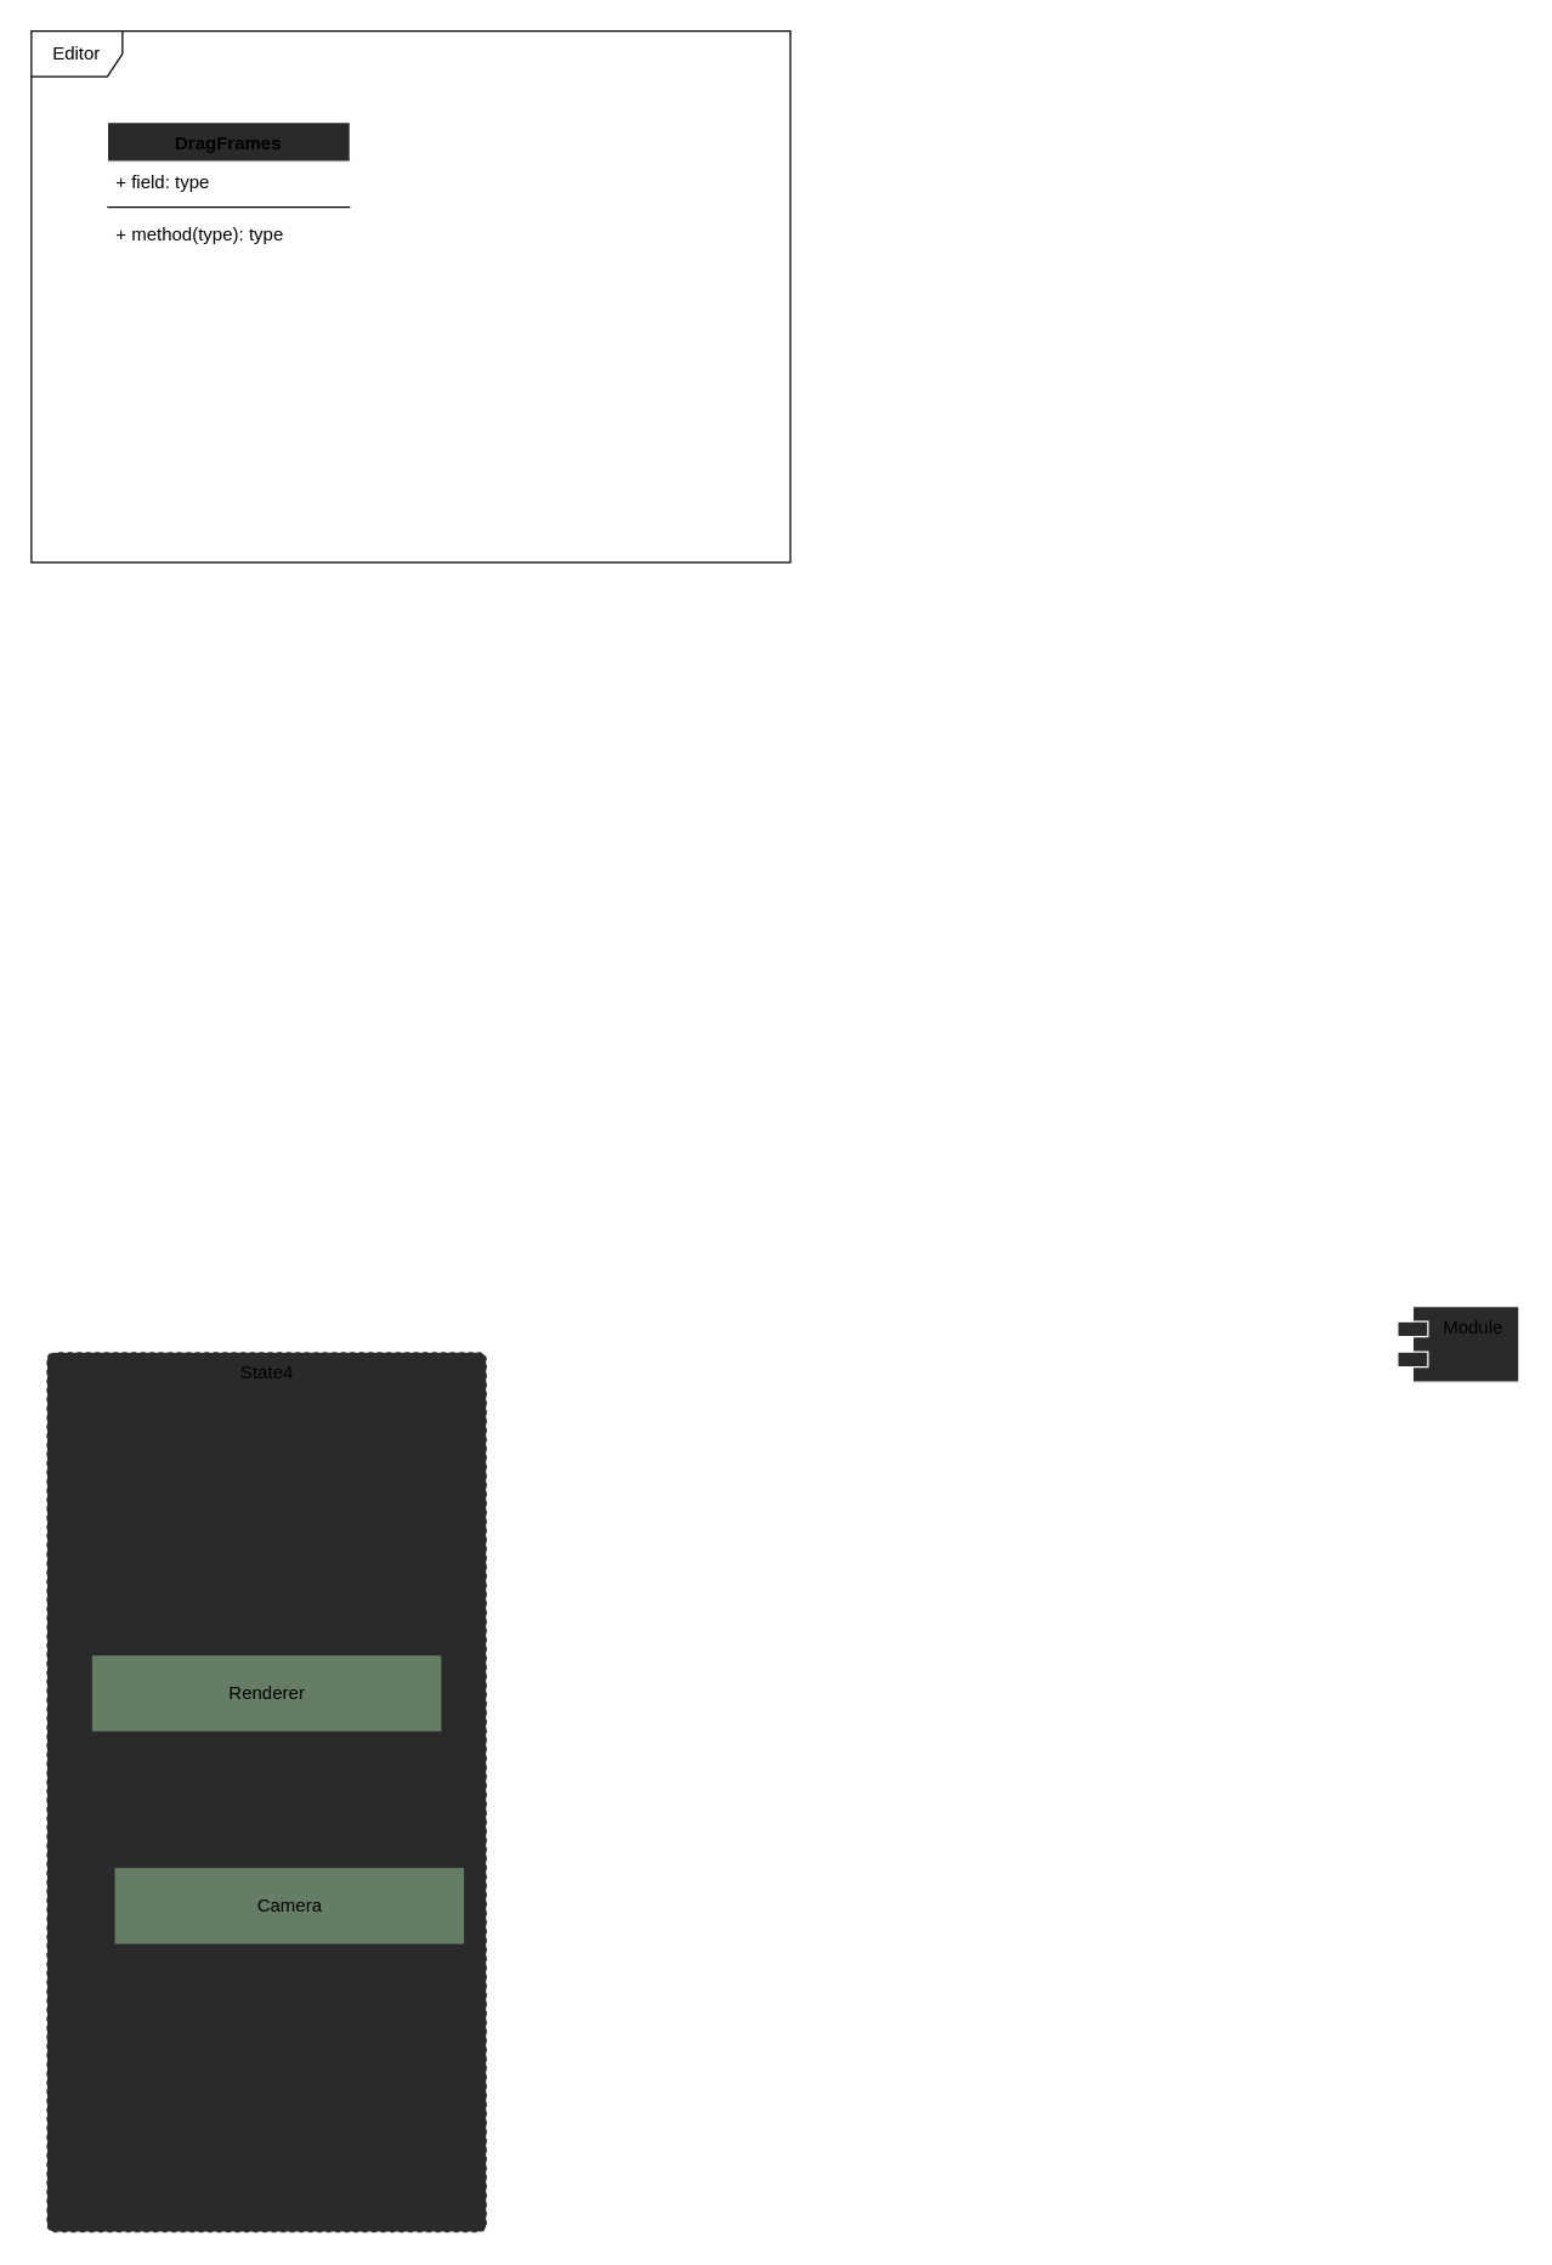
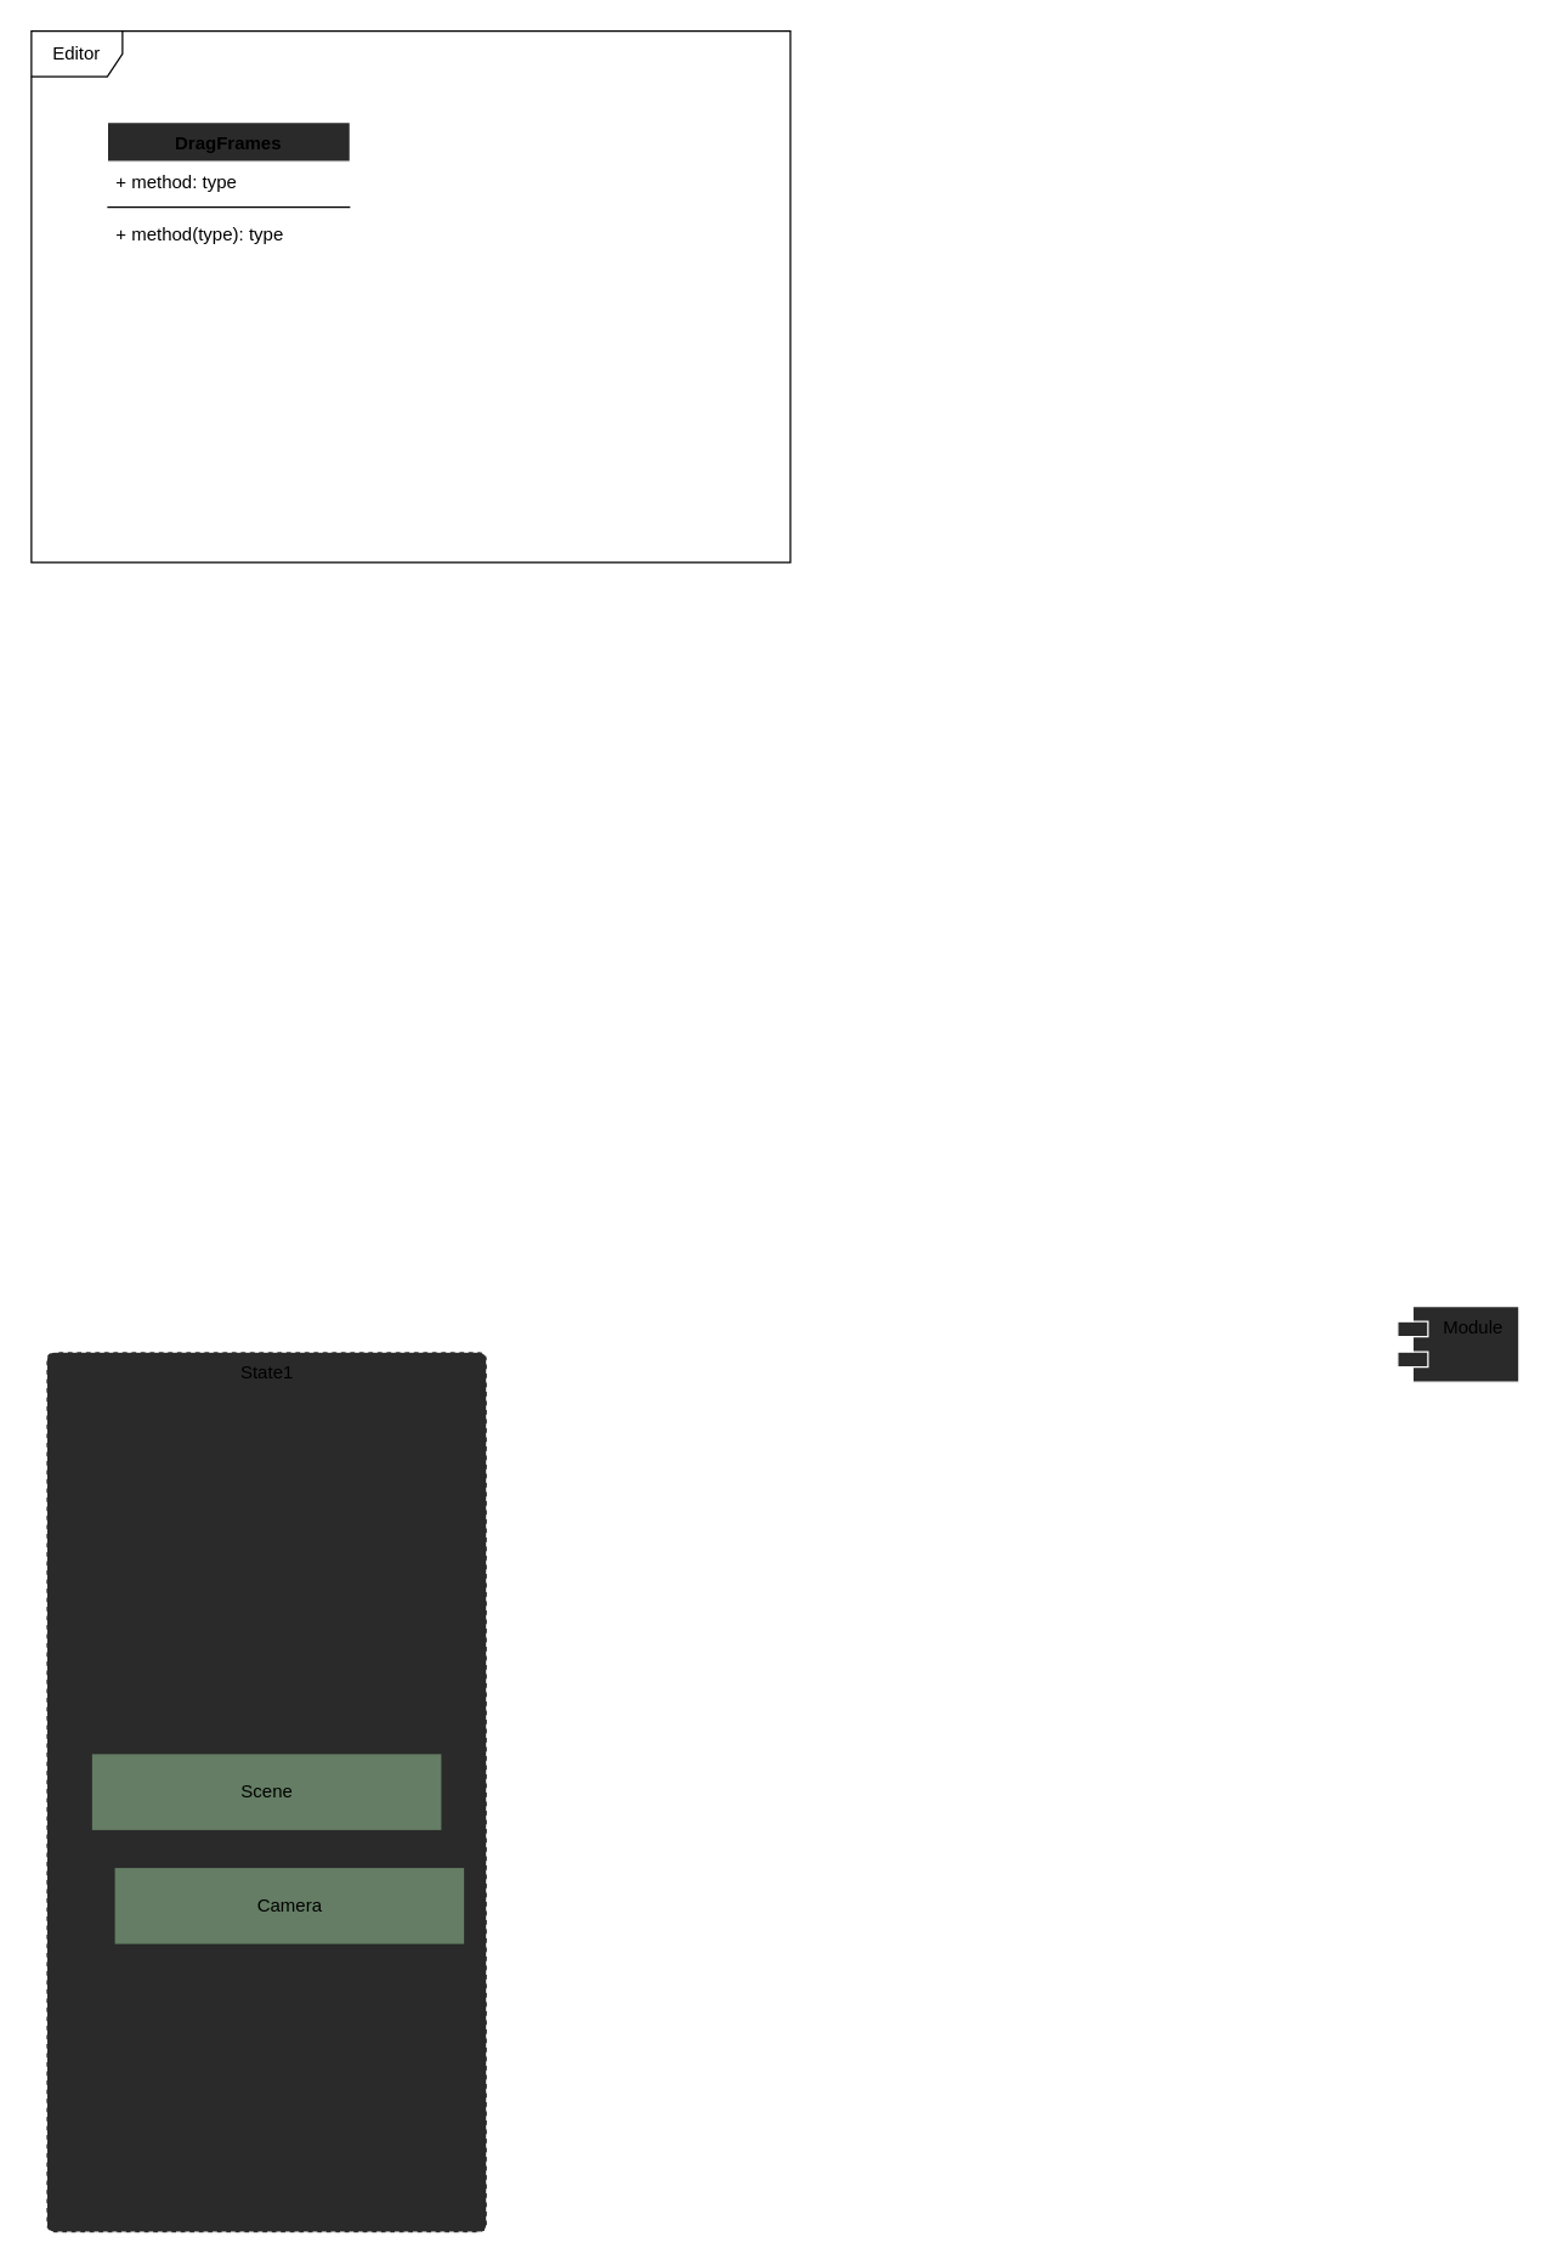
- <mxCell id="7" value="+ field: type" style="text;strokeColor=none;fillColor=none;align=left;verticalAlign=top;spacingLeft=4;spacingRight=4;overflow=hidden;rotatable=0;points=[[0,0.5],[1,0.5]];portConstraint=eastwest;" vertex="1" parent="6"><mxGeometry y="26" width="160" height="26" as="geometry" /></mxCell>
+ <mxCell id="7" value="+ method: type" style="text;strokeColor=none;fillColor=none;align=left;verticalAlign=top;spacingLeft=4;spacingRight=4;overflow=hidden;rotatable=0;points=[[0,0.5],[1,0.5]];portConstraint=eastwest;" vertex="1" parent="6"><mxGeometry y="26" width="160" height="26" as="geometry" /></mxCell>
- <mxCell id="3" value="State4" style="html=1;align=center;verticalAlign=top;rounded=1;absoluteArcSize=1;arcSize=10;dashed=1;strokeColor=#FFFFFF;fillColor=#2a2a2a;" vertex="1" parent="1"><mxGeometry x="30" y="890" width="290" height="580" as="geometry" /></mxCell>
+ <mxCell id="3" value="State1" style="html=1;align=center;verticalAlign=top;rounded=1;absoluteArcSize=1;arcSize=10;dashed=1;strokeColor=#FFFFFF;fillColor=#2a2a2a;" vertex="1" parent="1"><mxGeometry x="30" y="890" width="290" height="580" as="geometry" /></mxCell>
- <mxCell id="11" value="Renderer" style="html=1;fillColor=#647D64;strokeColor=none;" vertex="1" parent="1"><mxGeometry x="60" y="1090" width="230" height="50" as="geometry" /></mxCell>
+ <mxCell id="4" value="Scene" style="html=1;fillColor=#647D64;strokeColor=none;" vertex="1" parent="1"><mxGeometry x="60" y="1155" width="230" height="50" as="geometry" /></mxCell>
